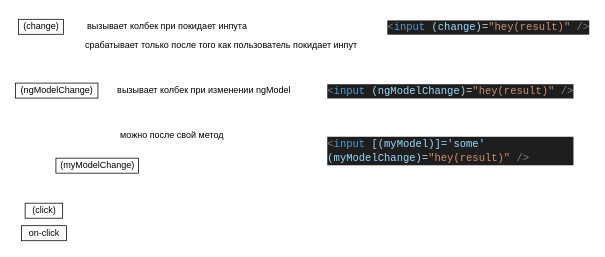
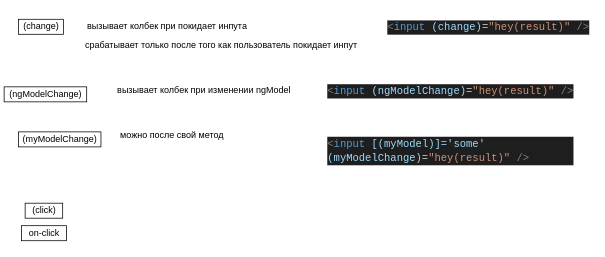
- <mxCell id="5" value="(ngModelChange)" style="text;html=1;align=center;verticalAlign=middle;resizable=0;points=[];autosize=1;strokeColor=#000000;" parent="1" vertex="1"><mxGeometry x="20" y="110" width="110" height="20" as="geometry" /></mxCell>
+ <mxCell id="5" value="(ngModelChange)" style="text;html=1;align=center;verticalAlign=middle;resizable=0;points=[];autosize=1;strokeColor=#000000;" parent="1" vertex="1"><mxGeometry x="5" y="115" width="110" height="20" as="geometry" /></mxCell>
- <mxCell id="12" value="(myModelChange)" style="text;html=1;align=center;verticalAlign=middle;resizable=0;points=[];autosize=1;strokeColor=#000000;" vertex="1" parent="1"><mxGeometry x="74" y="210" width="110" height="20" as="geometry" /></mxCell>
+ <mxCell id="12" value="(myModelChange)" style="text;html=1;align=center;verticalAlign=middle;resizable=0;points=[];autosize=1;strokeColor=#000000;" vertex="1" parent="1"><mxGeometry x="24" y="175" width="110" height="20" as="geometry" /></mxCell>
